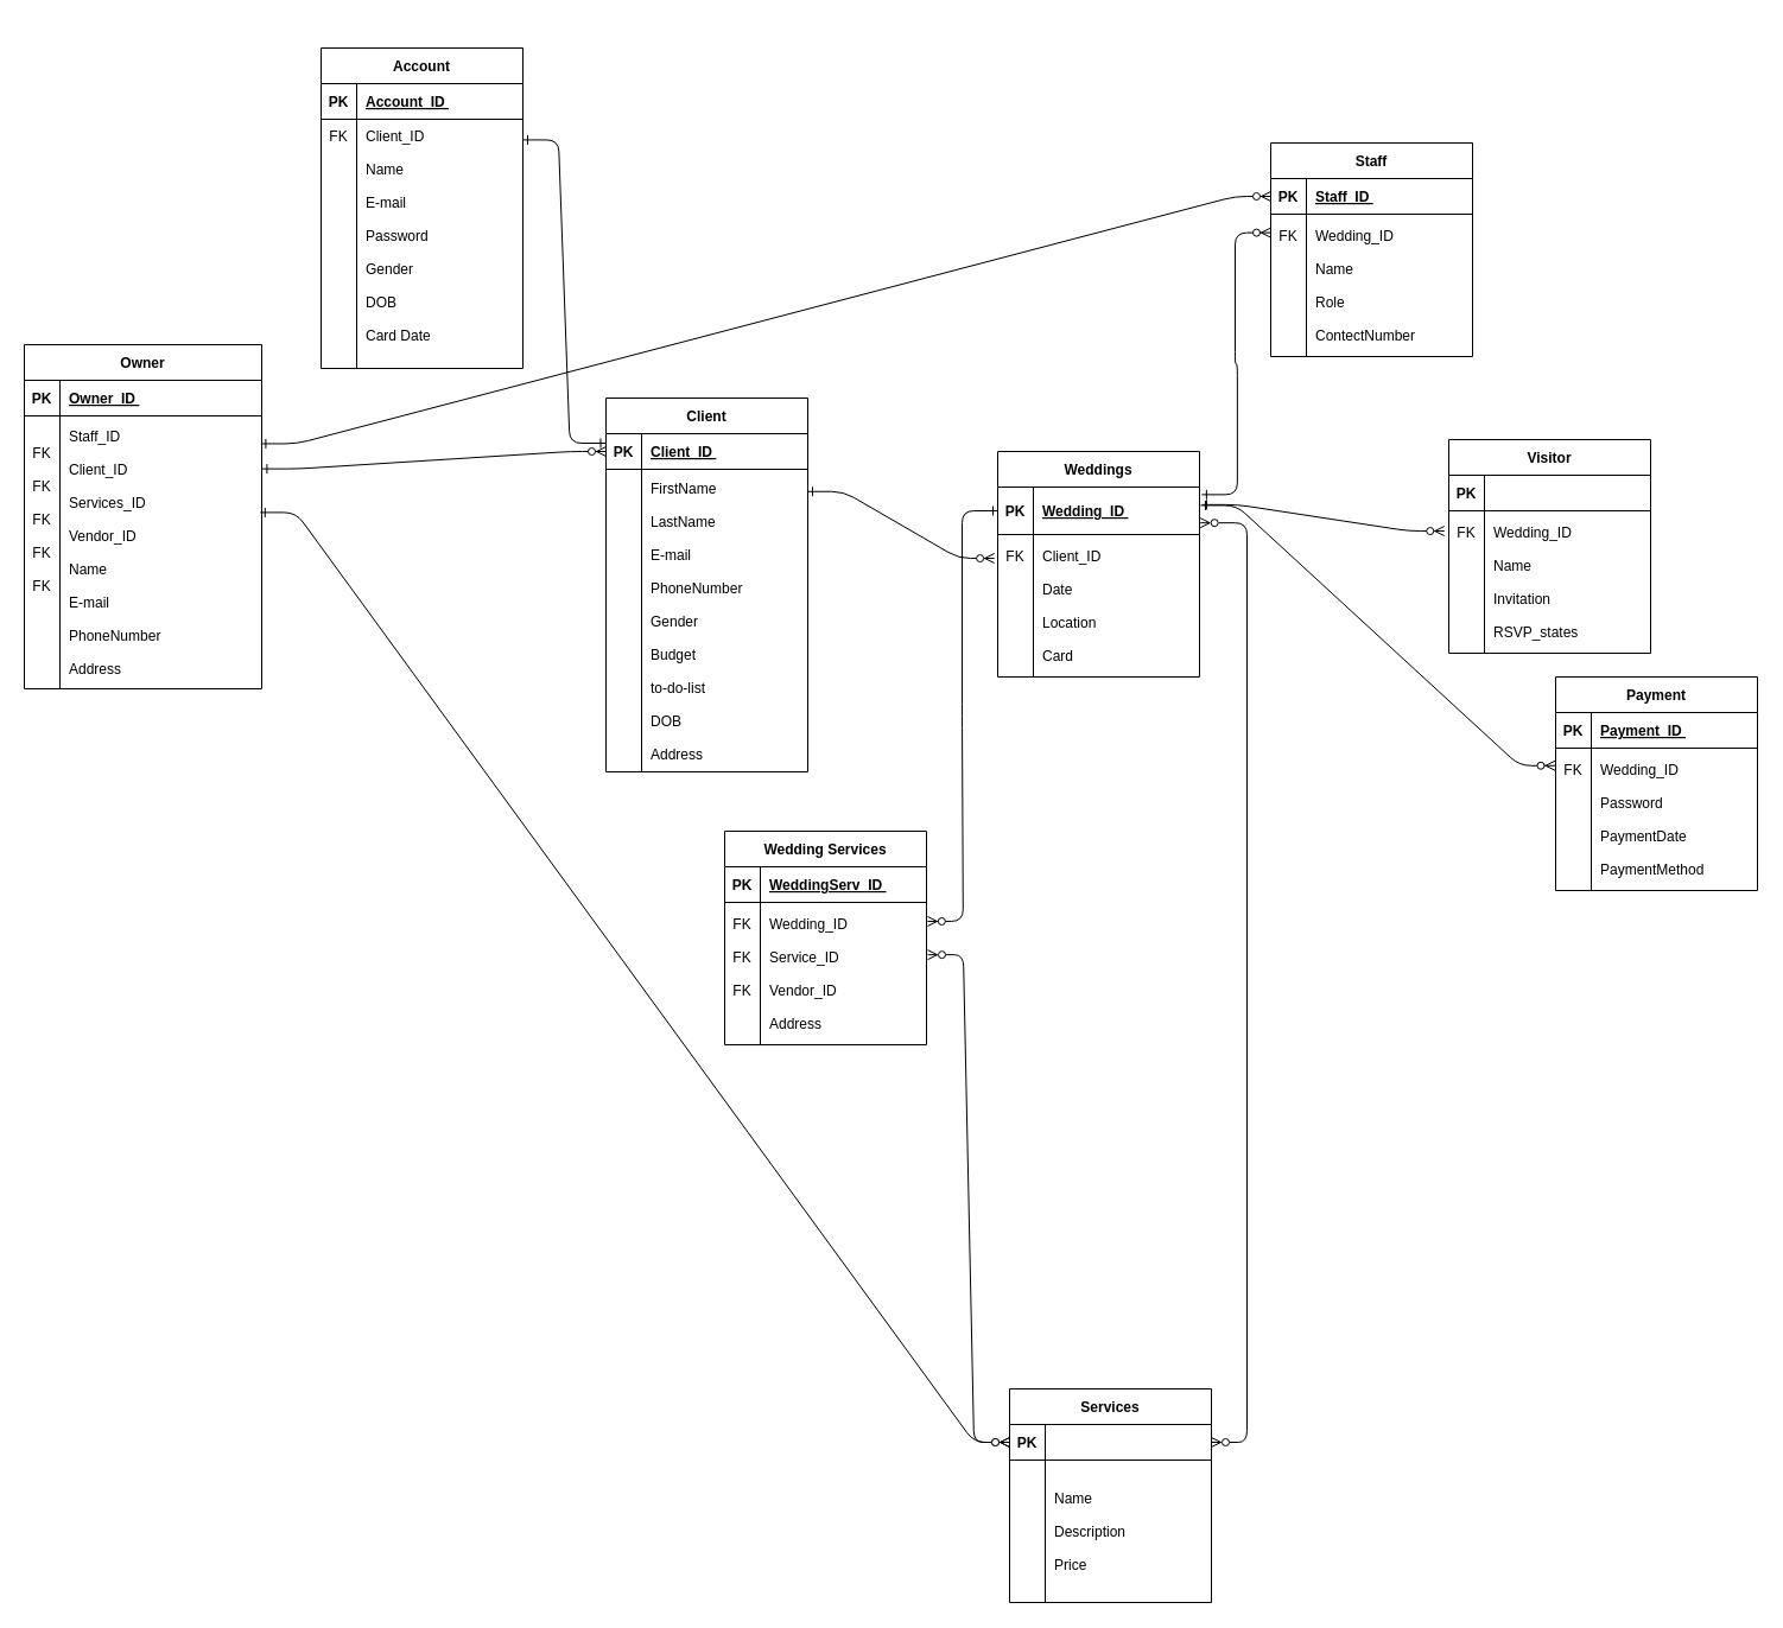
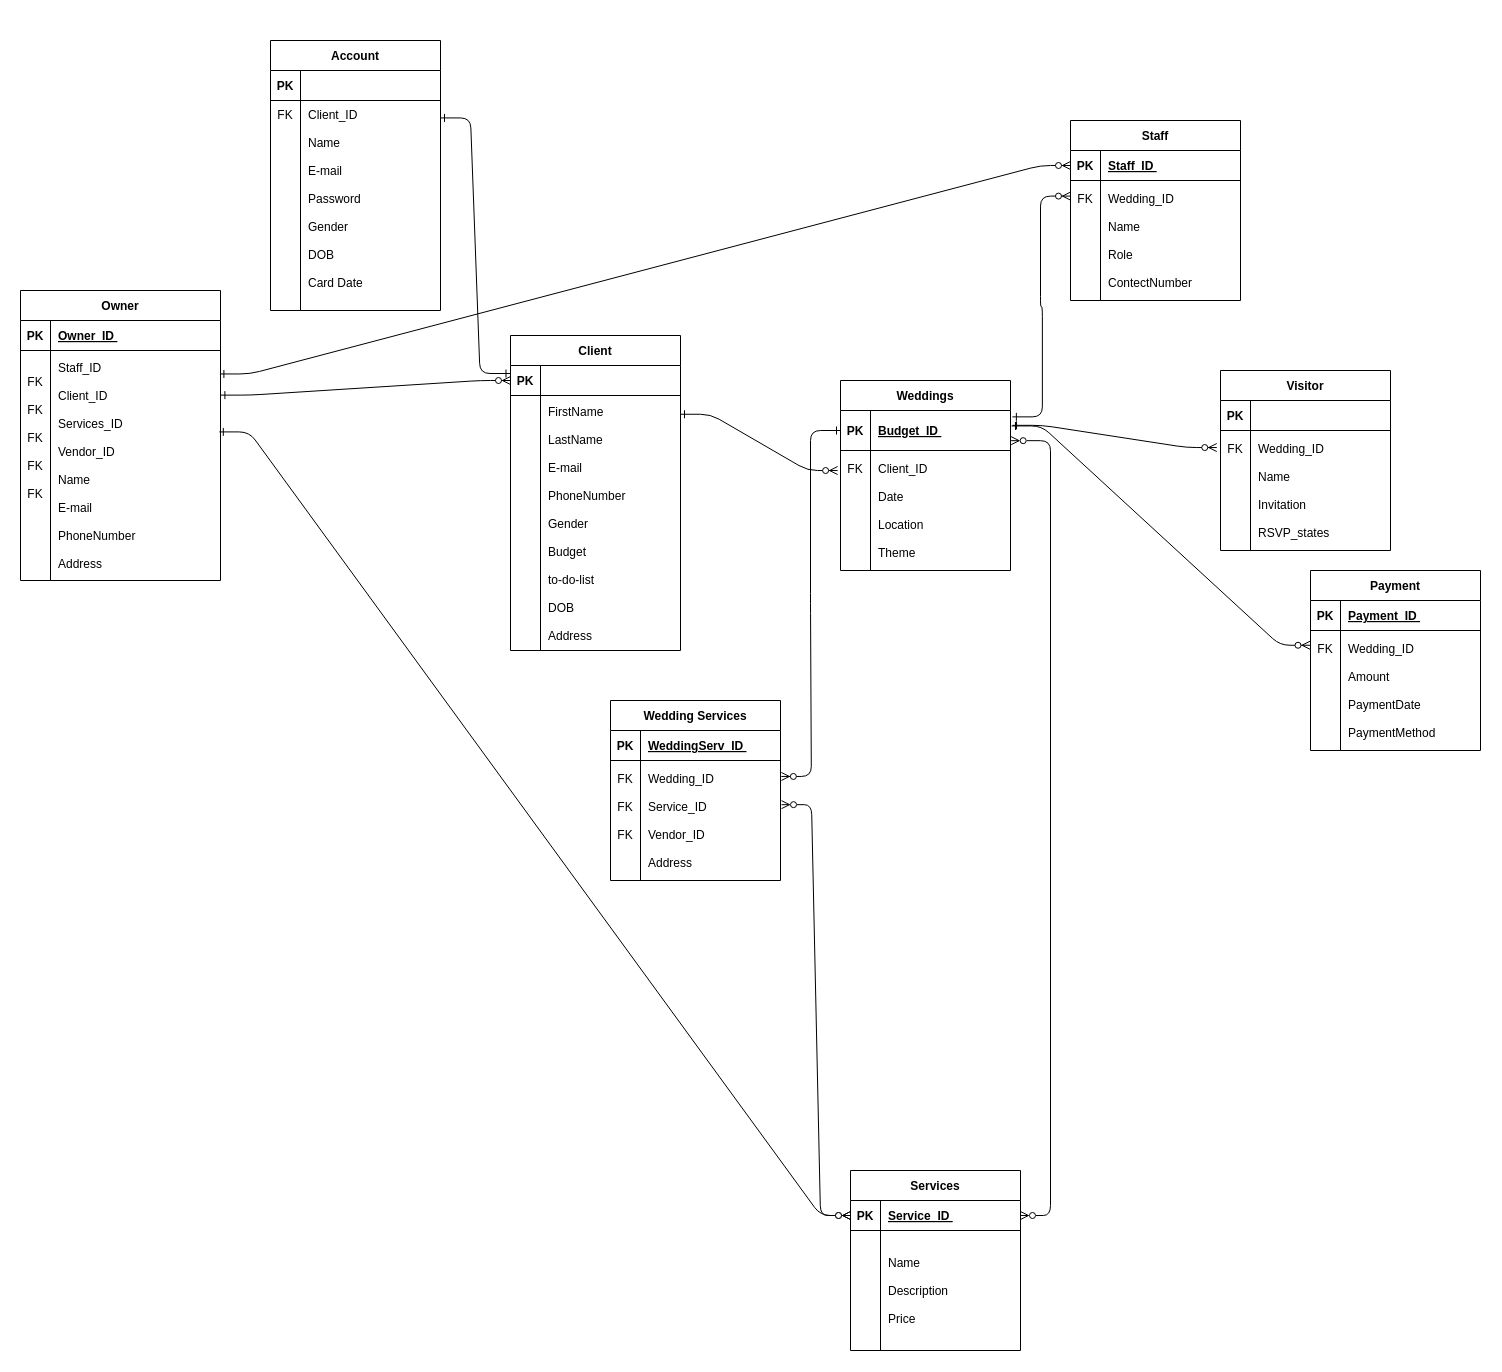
- <mxCell id="70" value="Account_ID " style="shape=partialRectangle;overflow=hidden;connectable=0;fillColor=none;top=0;left=0;bottom=0;right=0;align=left;spacingLeft=6;fontStyle=5;" parent="68" vertex="1"><mxGeometry x="30" width="140" height="30" as="geometry"><mxRectangle width="140" height="30" as="alternateBounds" /></mxGeometry></mxCell>
- <mxCell id="6" value="Client_ID " style="shape=partialRectangle;overflow=hidden;connectable=0;fillColor=none;top=0;left=0;bottom=0;right=0;align=left;spacingLeft=6;fontStyle=5;" parent="4" vertex="1"><mxGeometry x="30" width="140" height="30" as="geometry"><mxRectangle width="140" height="30" as="alternateBounds" /></mxGeometry></mxCell>
- <mxCell id="13" value="Wedding_ID " style="shape=partialRectangle;overflow=hidden;connectable=0;fillColor=none;top=0;left=0;bottom=0;right=0;align=left;spacingLeft=6;fontStyle=5;" parent="11" vertex="1"><mxGeometry x="30" width="140" height="40" as="geometry"><mxRectangle width="140" height="40" as="alternateBounds" /></mxGeometry></mxCell>
+ <mxCell id="13" value="Budget_ID " style="shape=partialRectangle;overflow=hidden;connectable=0;fillColor=none;top=0;left=0;bottom=0;right=0;align=left;spacingLeft=6;fontStyle=5;" parent="11" vertex="1"><mxGeometry x="30" width="140" height="40" as="geometry"><mxRectangle width="140" height="40" as="alternateBounds" /></mxGeometry></mxCell>
- <mxCell id="16" value="Client_ID&#10;&#10;Date&#10;&#10;Location&#10;&#10;Card" style="shape=partialRectangle;overflow=hidden;connectable=0;fillColor=none;top=0;left=0;bottom=0;right=0;align=left;spacingLeft=6;" parent="14" vertex="1"><mxGeometry x="30" width="140" height="120" as="geometry"><mxRectangle width="140" height="120" as="alternateBounds" /></mxGeometry></mxCell>
+ <mxCell id="16" value="Client_ID&#10;&#10;Date&#10;&#10;Location&#10;&#10;Theme" style="shape=partialRectangle;overflow=hidden;connectable=0;fillColor=none;top=0;left=0;bottom=0;right=0;align=left;spacingLeft=6;" parent="14" vertex="1"><mxGeometry x="30" width="140" height="120" as="geometry"><mxRectangle width="140" height="120" as="alternateBounds" /></mxGeometry></mxCell>
- <mxCell id="47" value="Wedding_ID&#10;&#10;Password&#10;&#10;PaymentDate&#10;&#10;PaymentMethod" style="shape=partialRectangle;overflow=hidden;connectable=0;fillColor=none;top=0;left=0;bottom=0;right=0;align=left;spacingLeft=6;" parent="45" vertex="1"><mxGeometry x="30" width="140" height="120" as="geometry"><mxRectangle width="140" height="120" as="alternateBounds" /></mxGeometry></mxCell>
+ <mxCell id="47" value="Wedding_ID&#10;&#10;Amount&#10;&#10;PaymentDate&#10;&#10;PaymentMethod" style="shape=partialRectangle;overflow=hidden;connectable=0;fillColor=none;top=0;left=0;bottom=0;right=0;align=left;spacingLeft=6;" parent="45" vertex="1"><mxGeometry x="30" width="140" height="120" as="geometry"><mxRectangle width="140" height="120" as="alternateBounds" /></mxGeometry></mxCell>
+ <mxCell id="20" value="Service_ID " style="shape=partialRectangle;overflow=hidden;connectable=0;fillColor=none;top=0;left=0;bottom=0;right=0;align=left;spacingLeft=6;fontStyle=5;" parent="18" vertex="1"><mxGeometry x="30" width="140" height="30" as="geometry"><mxRectangle width="140" height="30" as="alternateBounds" /></mxGeometry></mxCell>
